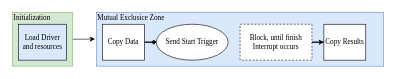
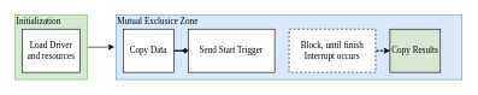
- <mxCell id="5" value="Load Driver and resources" style="rounded=0;whiteSpace=wrap;html=1;fontFamily=Times;FType=g;fillColor=#dae8fc;" parent="1" vertex="1"><mxGeometry x="30" y="40" width="80" height="60" as="geometry" /></mxCell>
+ <mxCell id="5" value="Load Driver and resources" style="rounded=0;whiteSpace=wrap;html=1;fontFamily=Times;FType=g;" parent="1" vertex="1"><mxGeometry x="30" y="40" width="80" height="60" as="geometry" /></mxCell>
- <mxCell id="8" value="Send Start Trigger" style="ellipse;whiteSpace=wrap;html=1;fontFamily=Times;FType=g;" parent="1" vertex="1"><mxGeometry x="260" y="40" width="120" height="60" as="geometry" /></mxCell>
+ <mxCell id="8" value="Send Start Trigger" style="rounded=0;whiteSpace=wrap;html=1;fontFamily=Times;FType=g;" parent="1" vertex="1"><mxGeometry x="260" y="40" width="120" height="60" as="geometry" /></mxCell>
- <mxCell id="9" style="edgeStyle=orthogonalEdgeStyle;rounded=0;orthogonalLoop=1;jettySize=auto;html=1;entryX=0;entryY=0.5;entryDx=0;entryDy=0;" parent="1" source="10" target="12" edge="1"><mxGeometry relative="1" as="geometry" /></mxCell>
+ <mxCell id="9" style="edgeStyle=orthogonalEdgeStyle;rounded=0;orthogonalLoop=1;jettySize=auto;html=1;entryX=0;entryY=0.5;entryDx=0;entryDy=0;dashed=1;" parent="1" source="10" target="12" edge="1"><mxGeometry relative="1" as="geometry" /></mxCell>
- <mxCell id="12" value="Copy Results" style="rounded=0;whiteSpace=wrap;html=1;fontFamily=Times;FType=g;" parent="1" vertex="1"><mxGeometry x="540" y="40" width="70" height="60" as="geometry" /></mxCell>
+ <mxCell id="12" value="Copy Results" style="rounded=0;whiteSpace=wrap;html=1;fontFamily=Times;FType=g;fillColor=#d5e8d4;" parent="1" vertex="1"><mxGeometry x="540" y="40" width="70" height="60" as="geometry" /></mxCell>
